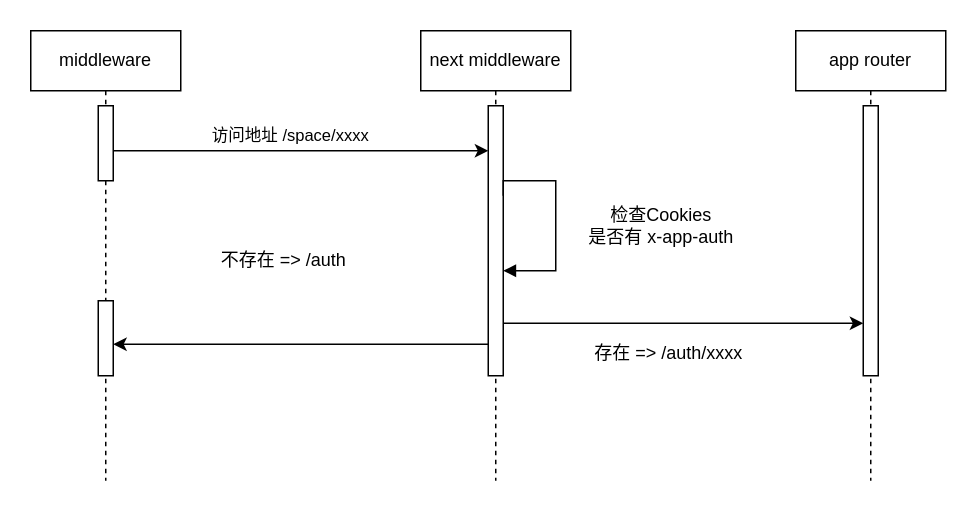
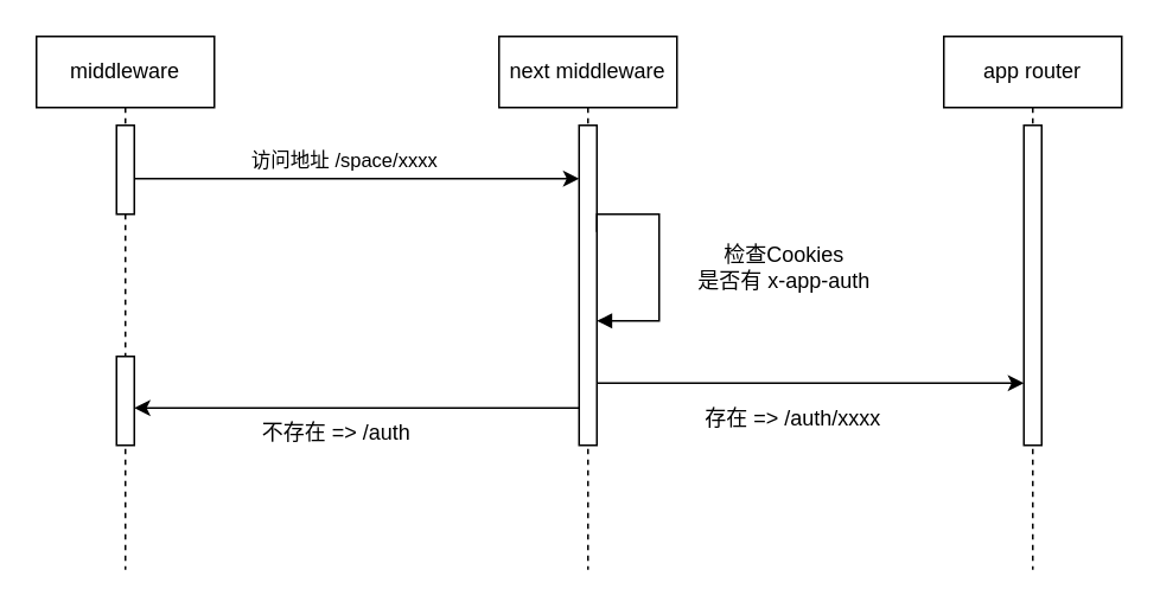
- <mxCell id="16" value="不存在 =&amp;gt; /auth&amp;nbsp;" style="text;html=1;align=center;verticalAlign=middle;resizable=0;points=[];autosize=1;strokeColor=none;fillColor=none;" vertex="1" parent="1"><mxGeometry x="135" y="158" width="110" height="30" as="geometry" /></mxCell>
+ <mxCell id="16" value="不存在 =&amp;gt; /auth&amp;nbsp;" style="text;html=1;align=center;verticalAlign=middle;resizable=0;points=[];autosize=1;strokeColor=none;fillColor=none;" vertex="1" parent="1"><mxGeometry x="135" y="228" width="110" height="30" as="geometry" /></mxCell>
